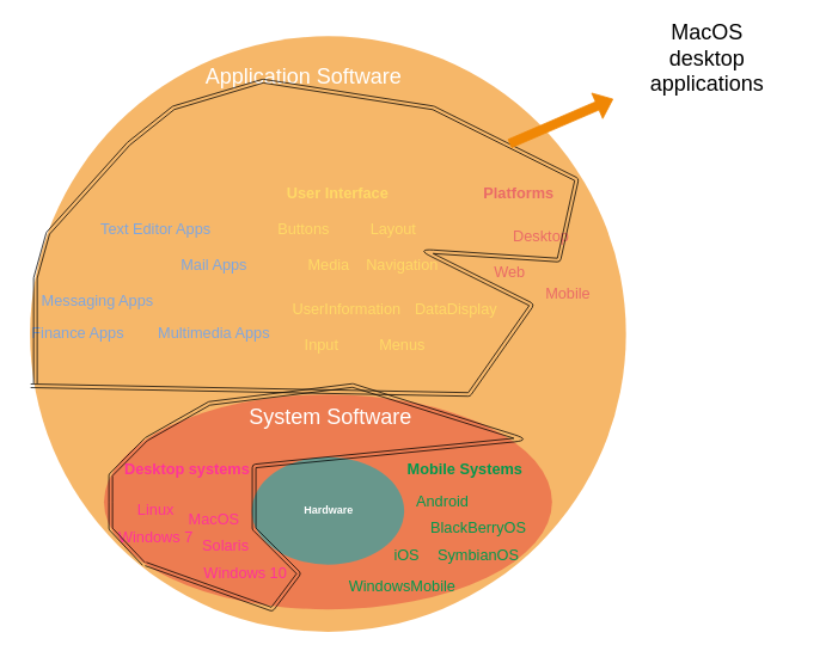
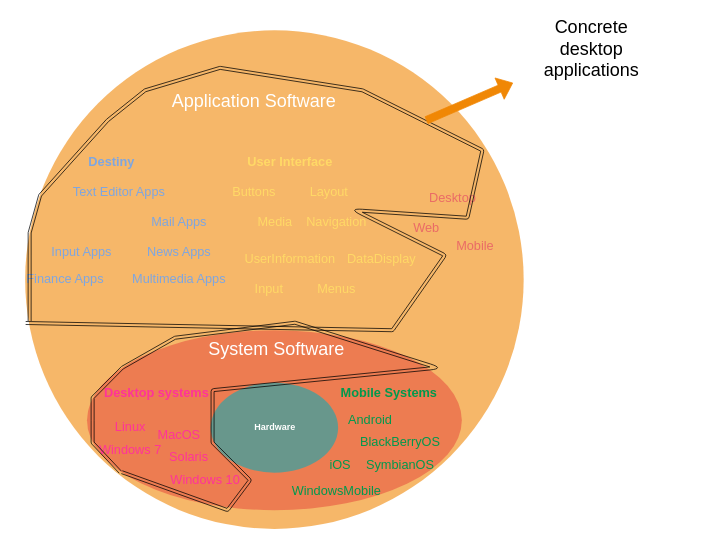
- <mxCell id="43" value="MacOS &lt;br&gt;desktop&lt;br&gt;applications" style="text;fontSize=24;align=center;verticalAlign=middle;html=1;" vertex="1" parent="1"><mxGeometry x="663" y="20" width="250" height="90" as="geometry" /></mxCell>
+ <mxCell id="43" value="Concrete &lt;br&gt;desktop&lt;br&gt;applications" style="text;fontSize=24;align=center;verticalAlign=middle;html=1;" vertex="1" parent="1"><mxGeometry x="663" y="20" width="250" height="90" as="geometry" /></mxCell>
- <mxCell id="5" value="Application Software" style="text;fontSize=24;align=center;verticalAlign=middle;html=1;fontColor=#FFFFFF;" parent="1" vertex="1"><mxGeometry x="213" y="50" width="250" height="70" as="geometry" /></mxCell>
+ <mxCell id="5" value="Application Software" style="text;fontSize=24;align=center;verticalAlign=middle;html=1;fontColor=#FFFFFF;" parent="1" vertex="1"><mxGeometry x="213" y="100" width="250" height="70" as="geometry" /></mxCell>
+ <mxCell id="14" value="Destiny" style="text;fontSize=17;align=center;verticalAlign=middle;html=1;fontColor=#7EA6E0;fontStyle=1" vertex="1" parent="1"><mxGeometry x="83" y="200" width="130" height="32.5" as="geometry" /></mxCell>
- <mxCell id="13" value="User Interface" style="text;fontSize=17;align=center;verticalAlign=middle;html=1;fontColor=#FFD966;fontStyle=1" vertex="1" parent="1"><mxGeometry x="310.5" y="200" width="130" height="32.5" as="geometry" /></mxCell>
+ <mxCell id="13" value="User Interface" style="text;fontSize=17;align=center;verticalAlign=middle;html=1;fontColor=#FFD966;fontStyle=1" vertex="1" parent="1"><mxGeometry x="320.5" y="200" width="130" height="32.5" as="geometry" /></mxCell>
- <mxCell id="24" value="Platforms" style="text;fontSize=17;align=center;verticalAlign=middle;html=1;fontStyle=1;fontColor=#EA6B66;" vertex="1" parent="1"><mxGeometry x="513" y="200" width="130" height="32.5" as="geometry" /></mxCell>
- <mxCell id="9" value="Text Editor Apps" style="text;fontSize=17;align=center;verticalAlign=middle;html=1;fontColor=#7EA6E0;fontStyle=0;" vertex="1" parent="1"><mxGeometry x="108" y="240" width="130" height="32.5" as="geometry" /></mxCell>
+ <mxCell id="9" value="Text Editor Apps" style="text;fontSize=17;align=center;verticalAlign=middle;html=1;fontColor=#7EA6E0;fontStyle=0;" vertex="1" parent="1"><mxGeometry x="93" y="240" width="130" height="32.5" as="geometry" /></mxCell>
- <mxCell id="8" value="Messaging Apps" style="text;fontSize=17;align=center;verticalAlign=middle;html=1;fontColor=#7EA6E0;fontStyle=0;" vertex="1" parent="1"><mxGeometry x="43" y="320" width="130" height="32.5" as="geometry" /></mxCell>
+ <mxCell id="8" value="Input Apps" style="text;fontSize=17;align=center;verticalAlign=middle;html=1;fontColor=#7EA6E0;fontStyle=0;" vertex="1" parent="1"><mxGeometry x="43" y="320" width="130" height="32.5" as="geometry" /></mxCell>
+ <mxCell id="11" value="News Apps" style="text;fontSize=17;align=center;verticalAlign=middle;html=1;fontColor=#7EA6E0;fontStyle=0;" vertex="1" parent="1"><mxGeometry x="173" y="320" width="130" height="32.5" as="geometry" /></mxCell>
